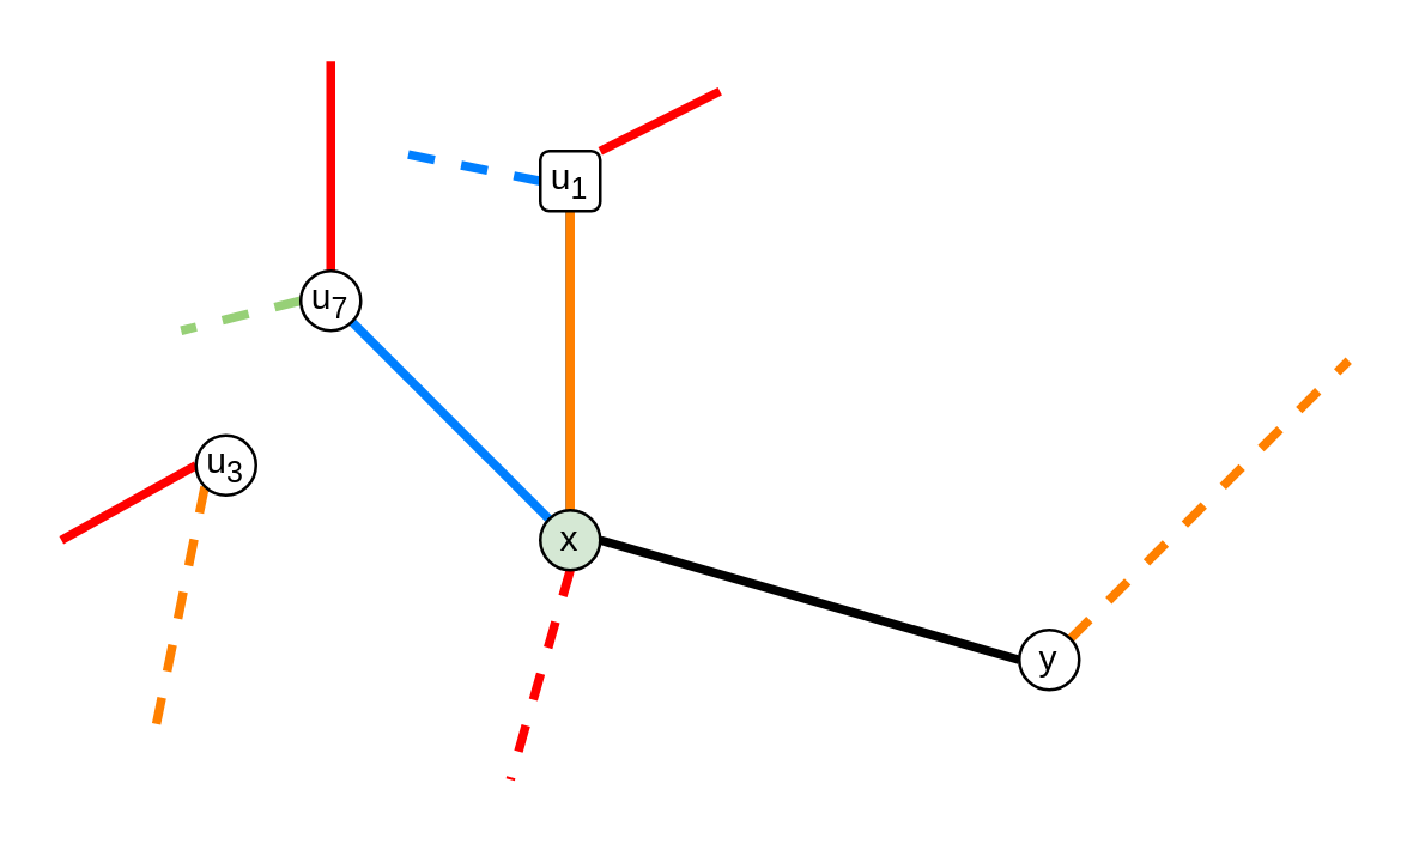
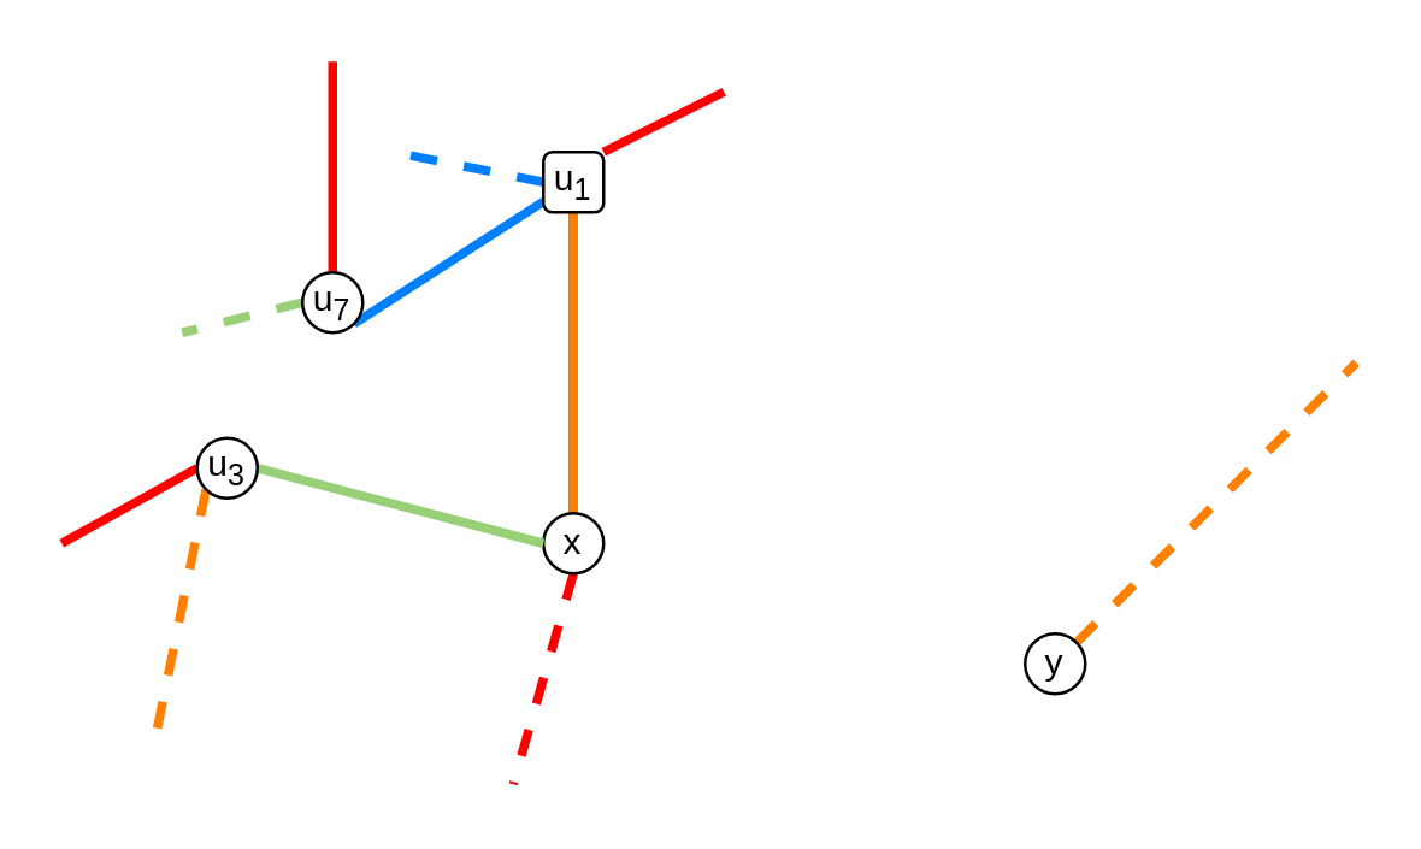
- <mxCell id="3" style="edgeStyle=none;rounded=0;orthogonalLoop=1;jettySize=auto;html=1;exitX=1;exitY=1;exitDx=0;exitDy=0;entryX=0;entryY=0;entryDx=0;entryDy=0;endArrow=none;endFill=0;strokeWidth=3;strokeColor=#007FFF;" edge="1" parent="1" source="5" target="10"><mxGeometry relative="1" as="geometry" /></mxCell>
+ <mxCell id="3" style="edgeStyle=none;rounded=0;orthogonalLoop=1;jettySize=auto;html=1;exitX=1;exitY=1;exitDx=0;exitDy=0;endArrow=none;endFill=0;strokeWidth=3;strokeColor=#007FFF;" edge="1" parent="1" source="5" target="13"><mxGeometry relative="1" as="geometry" /></mxCell>
+ <mxCell id="15" style="edgeStyle=none;rounded=0;orthogonalLoop=1;jettySize=auto;html=1;exitX=1;exitY=0.5;exitDx=0;exitDy=0;entryX=0;entryY=0.5;entryDx=0;entryDy=0;endArrow=none;endFill=0;strokeWidth=3;strokeColor=#97D077;" edge="1" parent="1" source="17" target="10"><mxGeometry relative="1" as="geometry" /></mxCell>
- <mxCell id="10" value="x" style="ellipse;whiteSpace=wrap;html=1;aspect=fixed;fillColor=#d5e8d4;" vertex="1" parent="1"><mxGeometry x="180" y="170" width="20" height="20" as="geometry" /></mxCell>
+ <mxCell id="10" value="x" style="ellipse;whiteSpace=wrap;html=1;aspect=fixed;" vertex="1" parent="1"><mxGeometry x="180" y="170" width="20" height="20" as="geometry" /></mxCell>
- <mxCell id="7" style="edgeStyle=none;rounded=0;orthogonalLoop=1;jettySize=auto;html=1;exitX=1;exitY=0.5;exitDx=0;exitDy=0;entryX=0;entryY=0.5;entryDx=0;entryDy=0;endArrow=none;endFill=0;strokeWidth=3;" edge="1" parent="1" source="10" target="19"><mxGeometry relative="1" as="geometry" /></mxCell>
